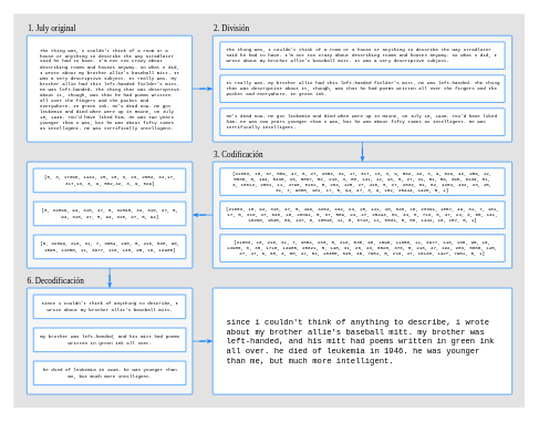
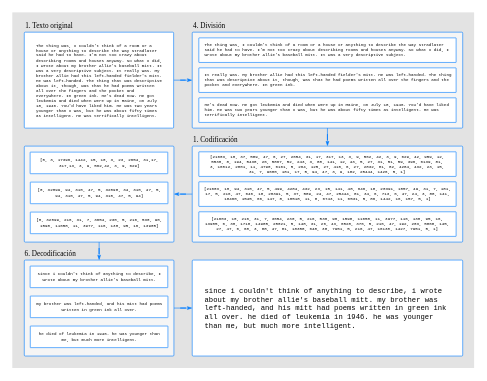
- <mxCell id="52" value="&lt;div align=&quot;left&quot;&gt;1. July original&lt;br&gt;&lt;/div&gt;" style="text;html=1;strokeColor=none;fillColor=none;align=left;verticalAlign=middle;whiteSpace=wrap;rounded=0;fontSize=12;fontFamily=Ubuntu;fontSource=https%3A%2F%2Ffonts.googleapis.com%2Fcss%3Ffamily%3DUbuntu;" vertex="1" parent="1"><mxGeometry x="40" y="32" width="110" height="20" as="geometry" /></mxCell>
+ <mxCell id="52" value="&lt;div align=&quot;left&quot;&gt;1. Texto original&lt;br&gt;&lt;/div&gt;" style="text;html=1;strokeColor=none;fillColor=none;align=left;verticalAlign=middle;whiteSpace=wrap;rounded=0;fontSize=12;fontFamily=Ubuntu;fontSource=https%3A%2F%2Ffonts.googleapis.com%2Fcss%3Ffamily%3DUbuntu;" vertex="1" parent="1"><mxGeometry x="40" y="32" width="110" height="20" as="geometry" /></mxCell>
- <mxCell id="53" value="2. División" style="text;html=1;strokeColor=none;fillColor=none;align=left;verticalAlign=middle;whiteSpace=wrap;rounded=0;fontSize=12;fontFamily=Ubuntu;fontSource=https%3A%2F%2Ffonts.googleapis.com%2Fcss%3Ffamily%3DUbuntu;" vertex="1" parent="1"><mxGeometry x="320" y="33.01" width="100" height="20" as="geometry" /></mxCell>
+ <mxCell id="53" value="4. División" style="text;html=1;strokeColor=none;fillColor=none;align=left;verticalAlign=middle;whiteSpace=wrap;rounded=0;fontSize=12;fontFamily=Ubuntu;fontSource=https%3A%2F%2Ffonts.googleapis.com%2Fcss%3Ffamily%3DUbuntu;" vertex="1" parent="1"><mxGeometry x="320" y="33.01" width="100" height="20" as="geometry" /></mxCell>
- <mxCell id="54" value="3. Codificación" style="text;html=1;strokeColor=none;fillColor=none;align=left;verticalAlign=middle;whiteSpace=wrap;rounded=0;fontSize=12;fontFamily=Ubuntu;fontSource=https%3A%2F%2Ffonts.googleapis.com%2Fcss%3Ffamily%3DUbuntu;" vertex="1" parent="1"><mxGeometry x="320" y="223.01" width="110" height="20" as="geometry" /></mxCell>
+ <mxCell id="54" value="1. Codificación" style="text;html=1;strokeColor=none;fillColor=none;align=left;verticalAlign=middle;whiteSpace=wrap;rounded=0;fontSize=12;fontFamily=Ubuntu;fontSource=https%3A%2F%2Ffonts.googleapis.com%2Fcss%3Ffamily%3DUbuntu;" vertex="1" parent="1"><mxGeometry x="320" y="223.01" width="110" height="20" as="geometry" /></mxCell>
